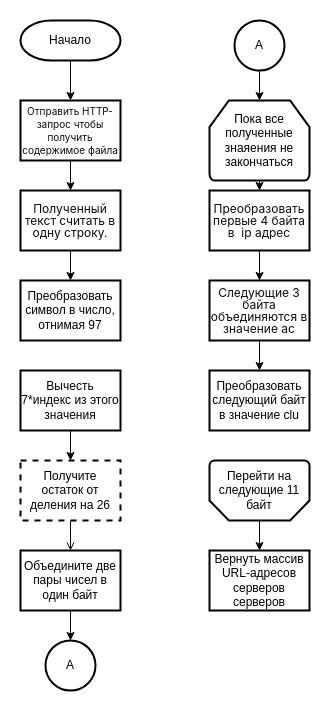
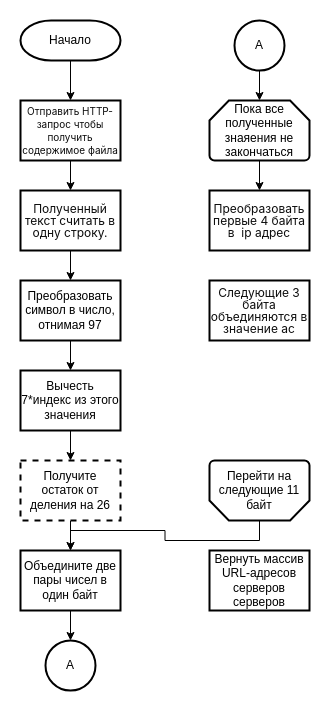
- <mxCell id="19" value="Пока все полученные знаяения не закончаться" style="strokeWidth=2;html=1;shape=mxgraph.flowchart.loop_limit;whiteSpace=wrap;" vertex="1" parent="1"><mxGeometry x="209" y="100" width="100" height="80" as="geometry" /></mxCell>
+ <mxCell id="19" value="Пока все полученные знаяения не закончаться" style="strokeWidth=2;html=1;shape=mxgraph.flowchart.loop_limit;whiteSpace=wrap;" vertex="1" parent="1"><mxGeometry x="209" y="100" width="100" height="60" as="geometry" /></mxCell>
- <mxCell id="20" style="edgeStyle=orthogonalEdgeStyle;rounded=0;orthogonalLoop=1;jettySize=auto;html=1;exitX=0.5;exitY=1;exitDx=0;exitDy=0;entryX=0.5;entryY=0;entryDx=0;entryDy=0;" edge="1" parent="1" source="21" target="23"><mxGeometry relative="1" as="geometry" /></mxCell>
+ <mxCell id="6" style="edgeStyle=orthogonalEdgeStyle;rounded=0;orthogonalLoop=1;jettySize=auto;html=1;exitX=0.5;exitY=1;exitDx=0;exitDy=0;entryX=0.5;entryY=0;entryDx=0;entryDy=0;" edge="1" parent="1" source="7" target="9"><mxGeometry relative="1" as="geometry" /></mxCell>
- <mxCell id="22" style="edgeStyle=orthogonalEdgeStyle;rounded=0;orthogonalLoop=1;jettySize=auto;html=1;exitX=0.5;exitY=1;exitDx=0;exitDy=0;entryX=0.5;entryY=0;entryDx=0;entryDy=0;" edge="1" parent="1" source="23" target="24"><mxGeometry relative="1" as="geometry" /></mxCell>
- <mxCell id="24" value="Преобразовать следующий байт в значение clu" style="rounded=1;whiteSpace=wrap;html=1;absoluteArcSize=1;arcSize=0;strokeWidth=2;" vertex="1" parent="1"><mxGeometry x="209" y="370" width="100" height="60" as="geometry" /></mxCell>
- <mxCell id="25" style="edgeStyle=orthogonalEdgeStyle;rounded=0;orthogonalLoop=1;jettySize=auto;html=1;exitX=0.5;exitY=0;exitDx=0;exitDy=0;exitPerimeter=0;entryX=0.5;entryY=0;entryDx=0;entryDy=0;" edge="1" parent="1" source="26" target="27"><mxGeometry relative="1" as="geometry" /></mxCell>
+ <mxCell id="25" style="edgeStyle=orthogonalEdgeStyle;rounded=0;orthogonalLoop=1;jettySize=auto;html=1;exitX=0.5;exitY=0;exitDx=0;exitDy=0;exitPerimeter=0;" edge="1" parent="1" source="26" target="12"><mxGeometry relative="1" as="geometry" /></mxCell>
